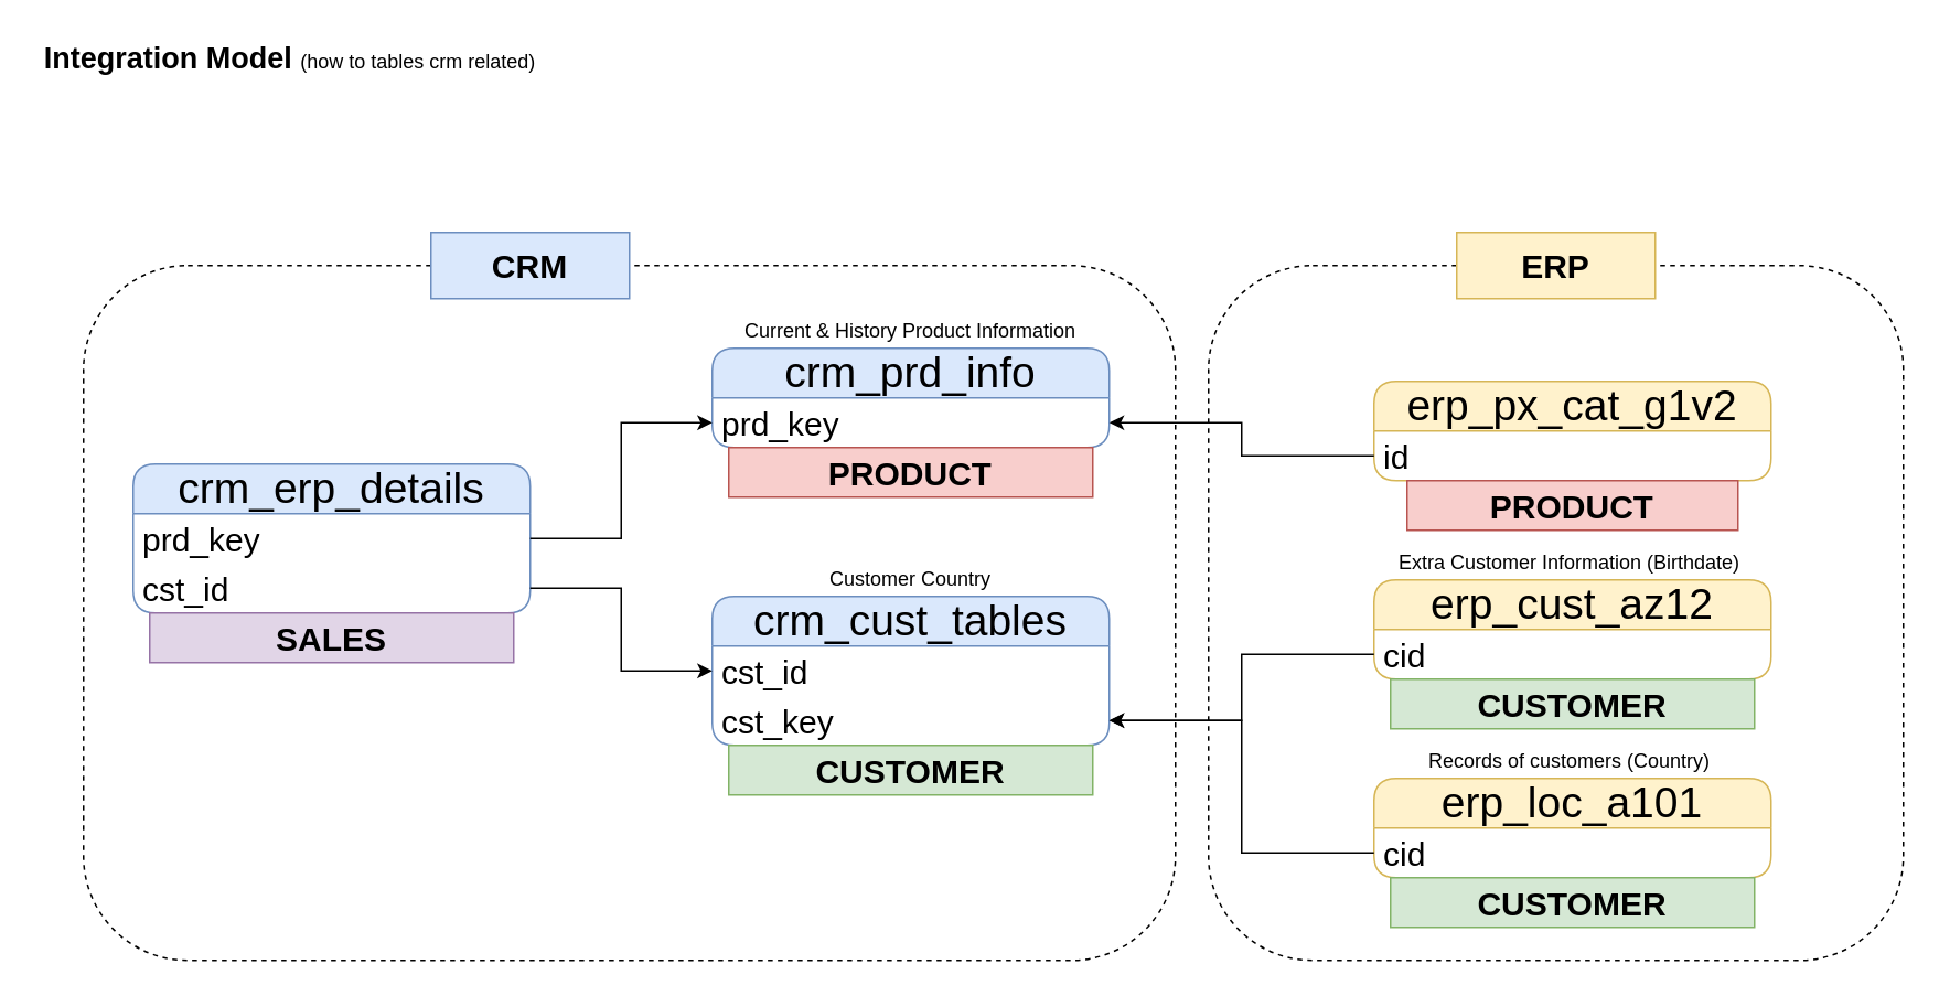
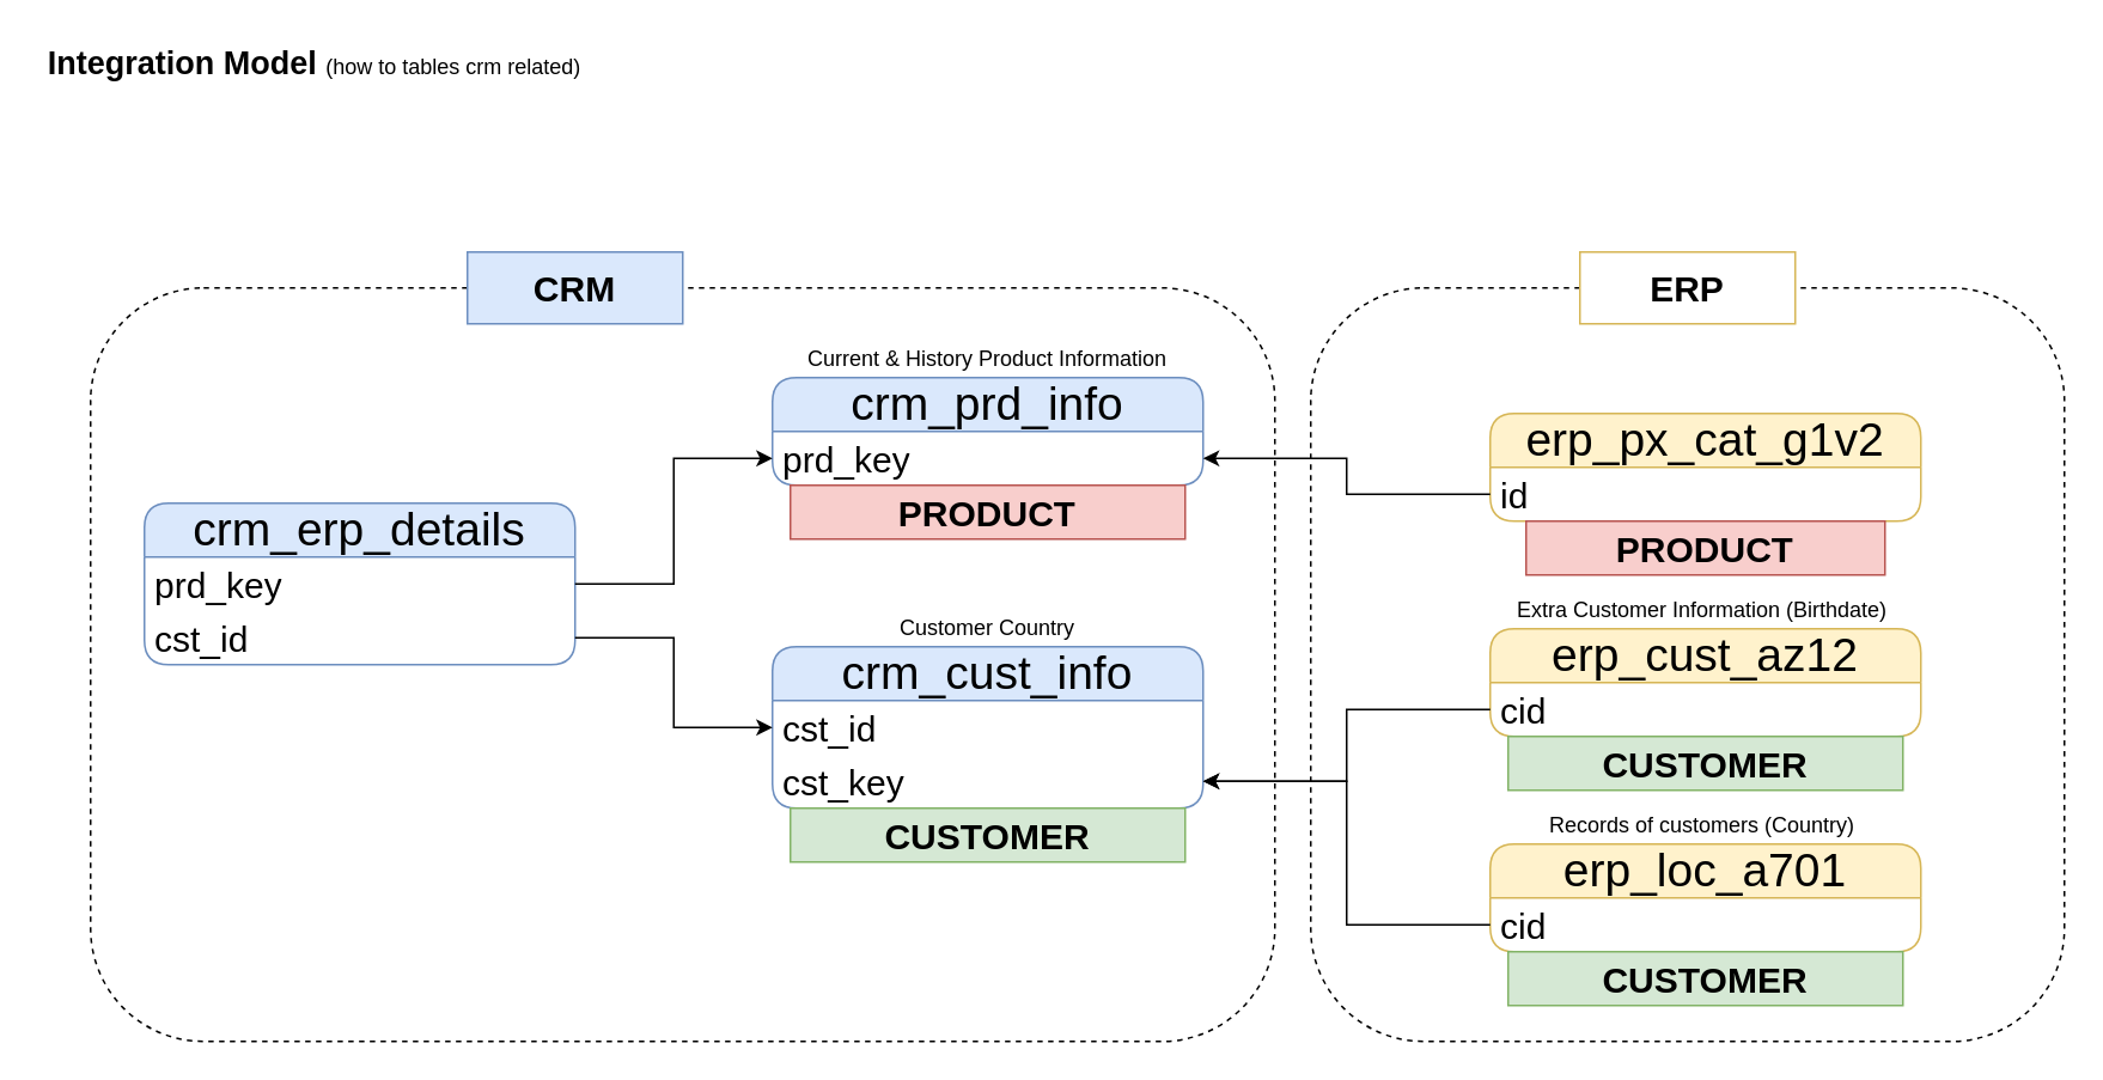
- <mxCell id="29" value="&lt;font style=&quot;font-size: 20px;&quot;&gt;&lt;b&gt;ERP&lt;/b&gt;&lt;/font&gt;" style="rounded=0;whiteSpace=wrap;html=1;fillColor=#fff2cc;strokeColor=#d6b656;" vertex="1" parent="1"><mxGeometry x="880" y="140" width="120" height="40" as="geometry" /></mxCell>
+ <mxCell id="29" value="&lt;font style=&quot;font-size: 20px;&quot;&gt;&lt;b&gt;ERP&lt;/b&gt;&lt;/font&gt;" style="rounded=0;whiteSpace=wrap;html=1;fillColor=#ffffff;strokeColor=#d6b656;" vertex="1" parent="1"><mxGeometry x="880" y="140" width="120" height="40" as="geometry" /></mxCell>
- <mxCell id="3" value="&lt;font style=&quot;font-size: 26px;&quot;&gt;crm_cust_tables&lt;/font&gt;" style="swimlane;fontStyle=0;childLayout=stackLayout;horizontal=1;startSize=30;horizontalStack=0;resizeParent=1;resizeParentMax=0;resizeLast=0;collapsible=1;marginBottom=0;whiteSpace=wrap;html=1;rounded=1;fillColor=#dae8fc;strokeColor=#6c8ebf;" vertex="1" parent="1"><mxGeometry x="430" y="360" width="240" height="90" as="geometry" /></mxCell>
+ <mxCell id="3" value="&lt;font style=&quot;font-size: 26px;&quot;&gt;crm_cust_info&lt;/font&gt;" style="swimlane;fontStyle=0;childLayout=stackLayout;horizontal=1;startSize=30;horizontalStack=0;resizeParent=1;resizeParentMax=0;resizeLast=0;collapsible=1;marginBottom=0;whiteSpace=wrap;html=1;rounded=1;fillColor=#dae8fc;strokeColor=#6c8ebf;" vertex="1" parent="1"><mxGeometry x="430" y="360" width="240" height="90" as="geometry" /></mxCell>
- <mxCell id="35" value="&lt;font style=&quot;font-size: 20px;&quot;&gt;&lt;b&gt;SALES&lt;/b&gt;&lt;/font&gt;" style="text;html=1;strokeColor=#9673a6;fillColor=#e1d5e7;align=center;verticalAlign=middle;whiteSpace=wrap;overflow=hidden;" vertex="1" parent="1"><mxGeometry x="90" y="370" width="220" height="30" as="geometry" /></mxCell>
- <mxCell id="19" value="&lt;font style=&quot;font-size: 26px;&quot;&gt;erp_loc_a101&lt;/font&gt;" style="swimlane;fontStyle=0;childLayout=stackLayout;horizontal=1;startSize=30;horizontalStack=0;resizeParent=1;resizeParentMax=0;resizeLast=0;collapsible=1;marginBottom=0;whiteSpace=wrap;html=1;rounded=1;fillColor=#fff2cc;strokeColor=#d6b656;" vertex="1" parent="1"><mxGeometry x="830" y="470" width="240" height="60" as="geometry" /></mxCell>
+ <mxCell id="19" value="&lt;font style=&quot;font-size: 26px;&quot;&gt;erp_loc_a701&lt;/font&gt;" style="swimlane;fontStyle=0;childLayout=stackLayout;horizontal=1;startSize=30;horizontalStack=0;resizeParent=1;resizeParentMax=0;resizeLast=0;collapsible=1;marginBottom=0;whiteSpace=wrap;html=1;rounded=1;fillColor=#fff2cc;strokeColor=#d6b656;" vertex="1" parent="1"><mxGeometry x="830" y="470" width="240" height="60" as="geometry" /></mxCell>
